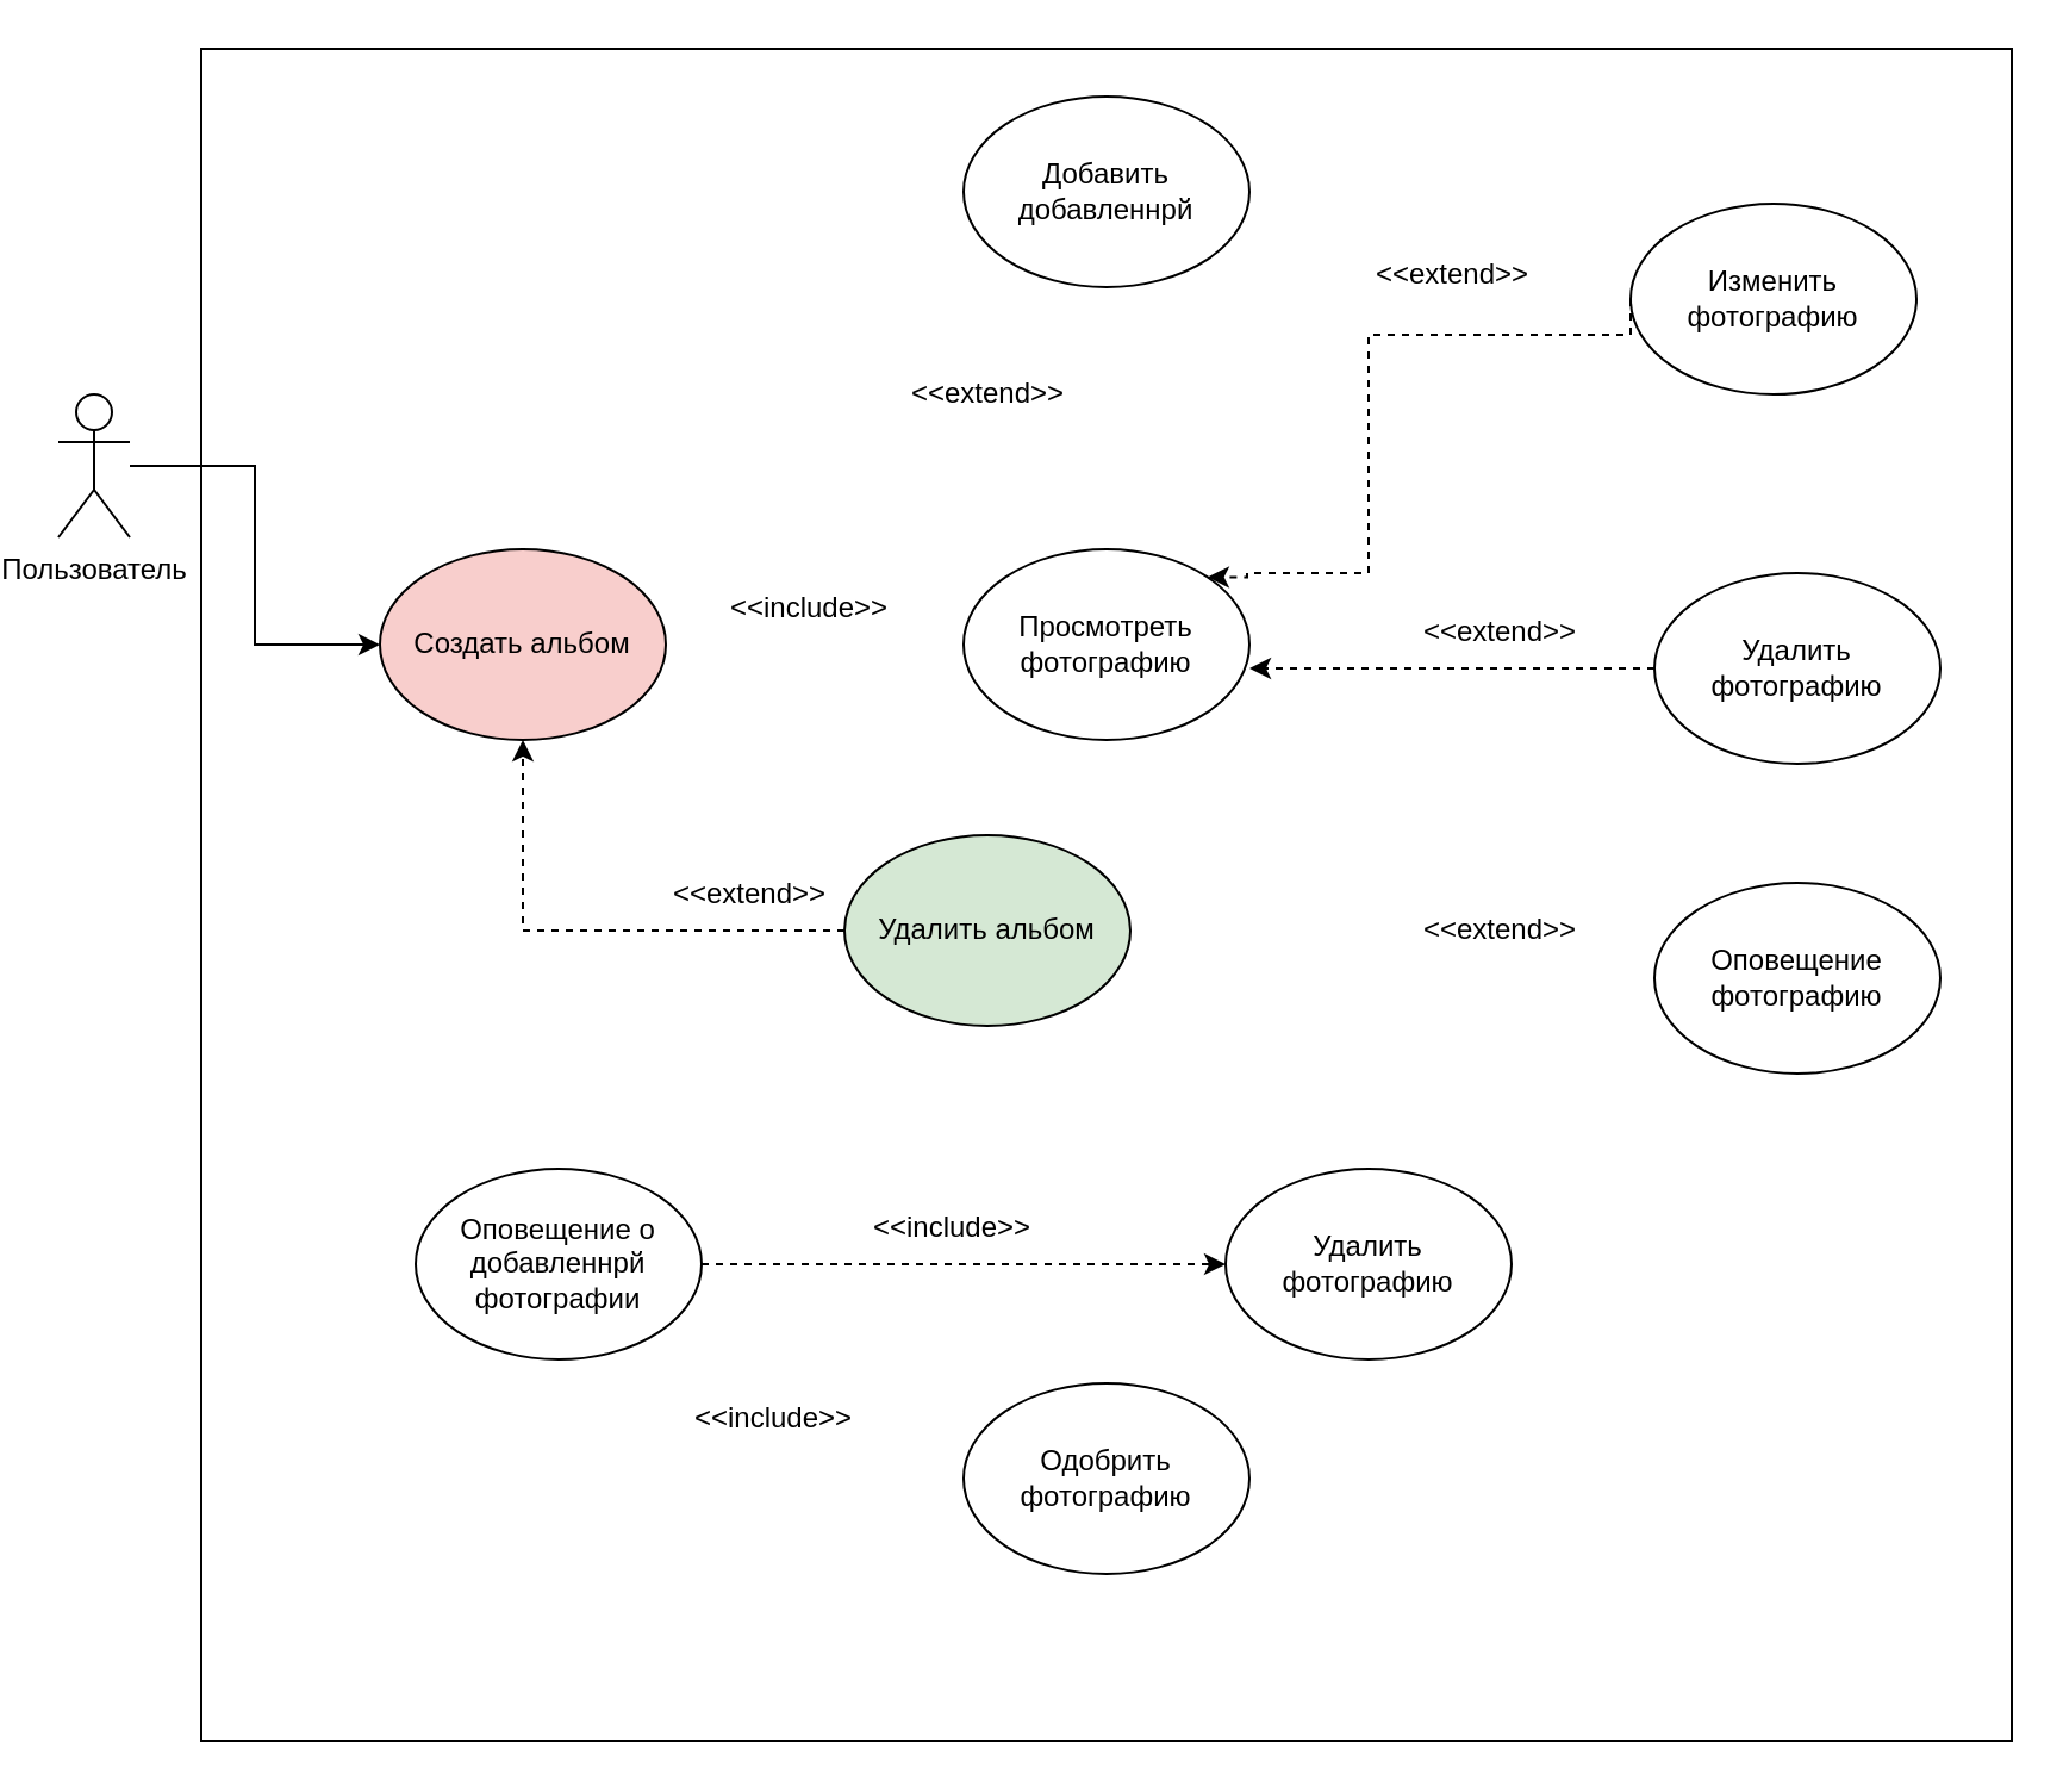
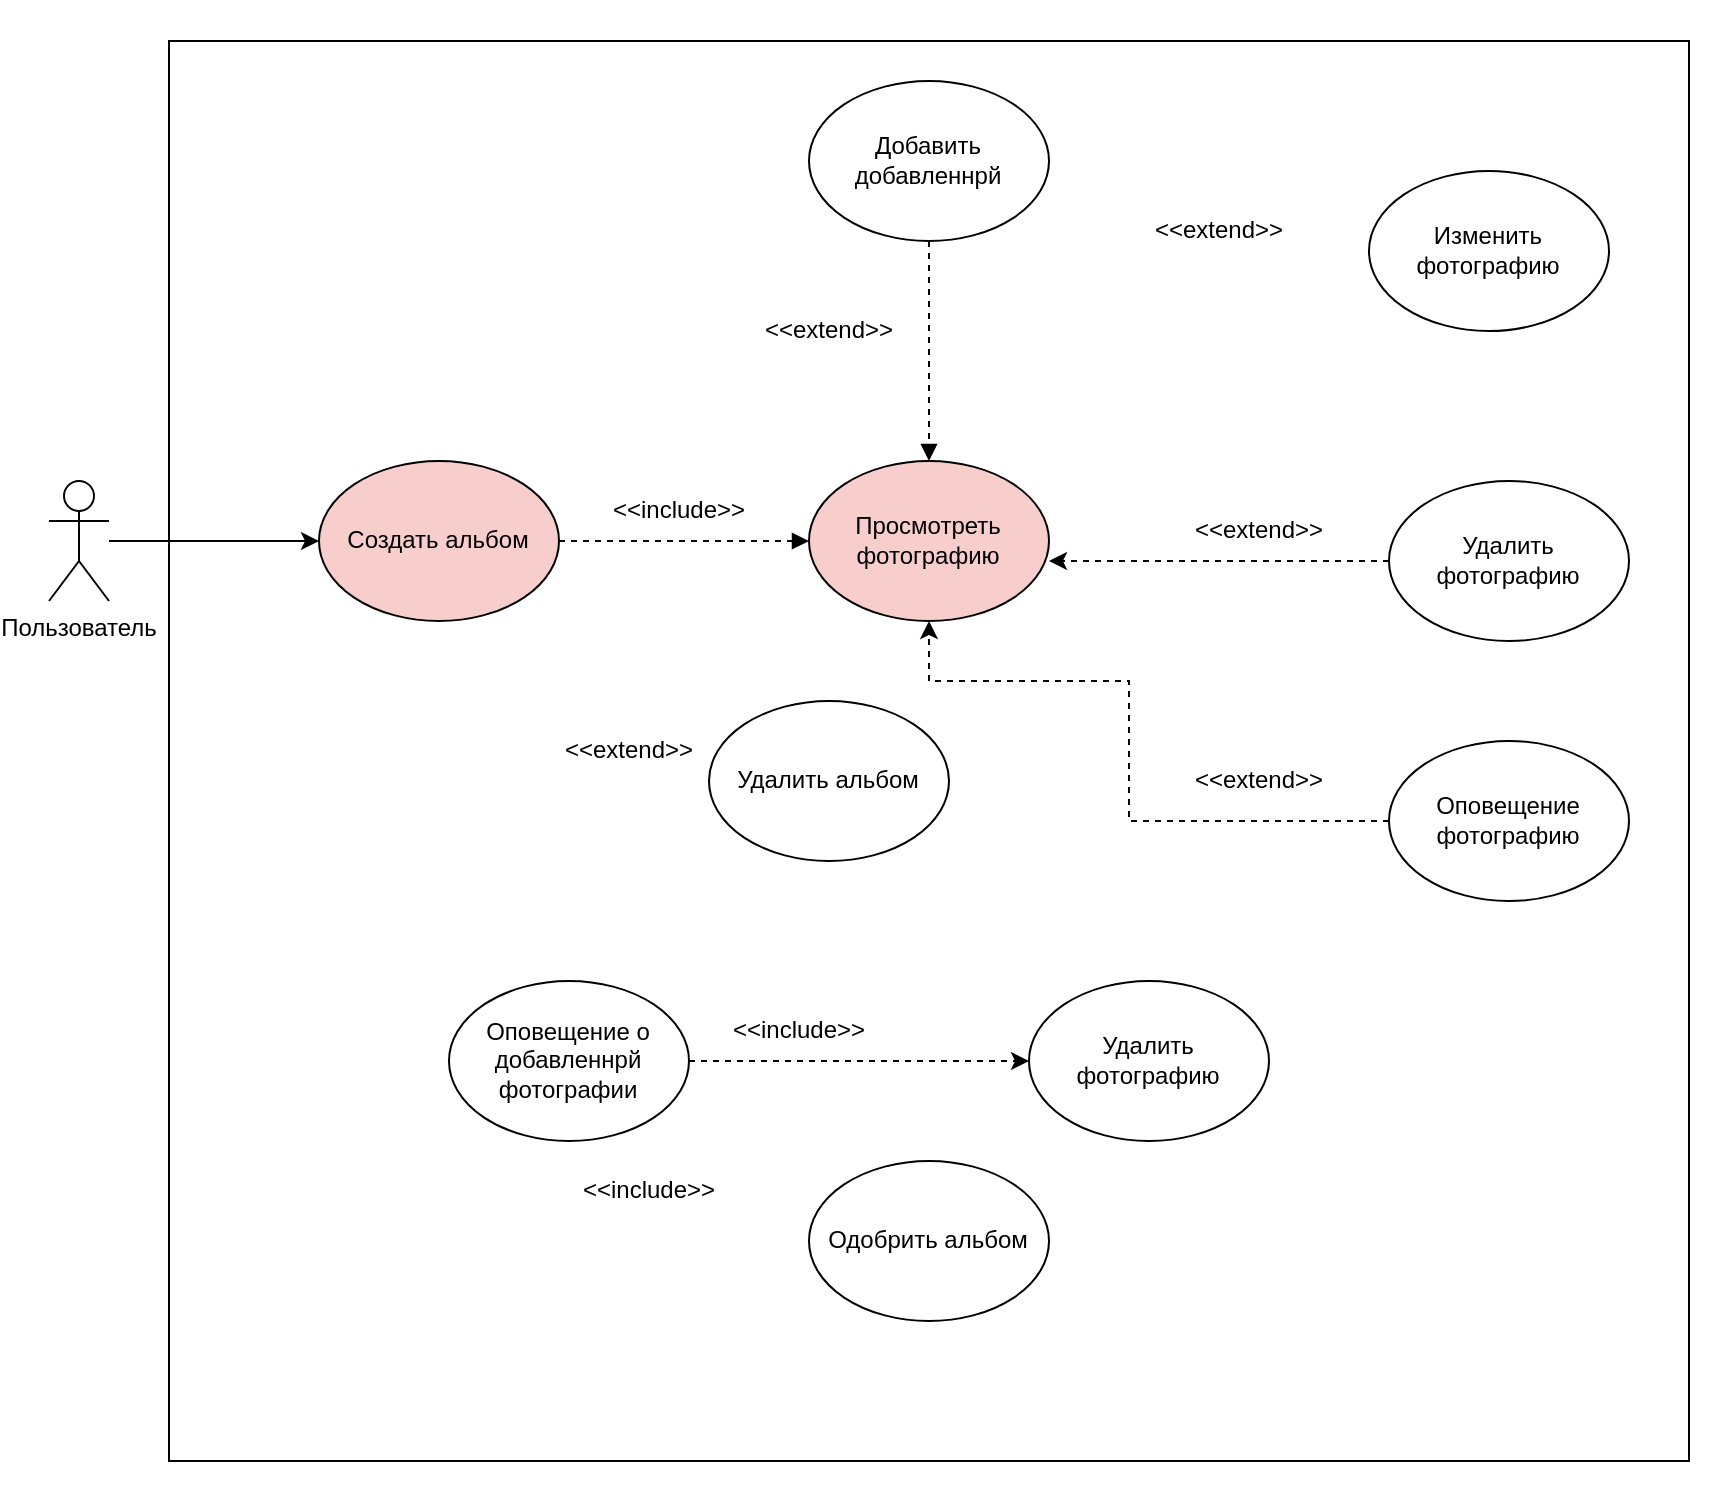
- <mxCell id="21" style="edgeStyle=orthogonalEdgeStyle;rounded=0;orthogonalLoop=1;jettySize=auto;html=1;entryX=1;entryY=0;entryDx=0;entryDy=0;exitX=0;exitY=0.5;exitDx=0;exitDy=0;dashed=1;" parent="1" source="7" target="19" edge="1"><mxGeometry relative="1" as="geometry"><Array as="points"><mxPoint x="570" y="140" /><mxPoint x="570" y="240" /><mxPoint x="519" y="240" /><mxPoint x="519" y="242" /></Array></mxGeometry></mxCell>
+ <mxCell id="5" style="edgeStyle=orthogonalEdgeStyle;rounded=0;orthogonalLoop=1;jettySize=auto;html=1;entryX=0.5;entryY=0;entryDx=0;entryDy=0;dashed=1;endArrow=block;endFill=1;" parent="1" source="6" target="19" edge="1"><mxGeometry relative="1" as="geometry" /></mxCell>
- <mxCell id="4" value="Пользователь" style="shape=umlActor;verticalLabelPosition=bottom;verticalAlign=top;html=1;outlineConnect=0;" parent="1" vertex="1"><mxGeometry x="20" y="165" width="30" height="60" as="geometry" /></mxCell>
+ <mxCell id="4" value="Пользователь" style="shape=umlActor;verticalLabelPosition=bottom;verticalAlign=top;html=1;outlineConnect=0;" parent="1" vertex="1"><mxGeometry x="20" y="240" width="30" height="60" as="geometry" /></mxCell>
+ <mxCell id="10" style="edgeStyle=orthogonalEdgeStyle;rounded=0;orthogonalLoop=1;jettySize=auto;html=1;entryX=0;entryY=0.5;entryDx=0;entryDy=0;dashed=1;endArrow=block;endFill=1;" parent="1" source="11" target="19" edge="1"><mxGeometry relative="1" as="geometry" /></mxCell>
- <mxCell id="19" value="Просмотреть фотографию" style="ellipse;whiteSpace=wrap;html=1;" parent="1" vertex="1"><mxGeometry x="400" y="230" width="120" height="80" as="geometry" /></mxCell>
+ <mxCell id="19" value="Просмотреть фотографию" style="ellipse;whiteSpace=wrap;html=1;fillColor=#f8cecc;" parent="1" vertex="1"><mxGeometry x="400" y="230" width="120" height="80" as="geometry" /></mxCell>
+ <mxCell id="20" style="edgeStyle=orthogonalEdgeStyle;rounded=0;orthogonalLoop=1;jettySize=auto;html=1;entryX=0.5;entryY=1;entryDx=0;entryDy=0;dashed=1;" parent="1" source="14" target="19" edge="1"><mxGeometry relative="1" as="geometry"><Array as="points"><mxPoint x="560" y="410" /><mxPoint x="560" y="340" /><mxPoint x="460" y="340" /></Array></mxGeometry></mxCell>
- <mxCell id="12" style="edgeStyle=orthogonalEdgeStyle;rounded=0;orthogonalLoop=1;jettySize=auto;html=1;entryX=0.5;entryY=1;entryDx=0;entryDy=0;dashed=1;" parent="1" source="13" target="11" edge="1"><mxGeometry relative="1" as="geometry" /></mxCell>
- <mxCell id="13" value="Удалить альбом" style="ellipse;whiteSpace=wrap;html=1;fillColor=#d5e8d4;" parent="1" vertex="1"><mxGeometry x="350" y="350" width="120" height="80" as="geometry" /></mxCell>
+ <mxCell id="13" value="Удалить альбом" style="ellipse;whiteSpace=wrap;html=1;" parent="1" vertex="1"><mxGeometry x="350" y="350" width="120" height="80" as="geometry" /></mxCell>
- <mxCell id="16" value="Оповещение о добавленнрй фотографии" style="ellipse;whiteSpace=wrap;html=1;" parent="1" vertex="1"><mxGeometry x="170" y="490" width="120" height="80" as="geometry" /></mxCell>
+ <mxCell id="16" value="Оповещение о добавленнрй фотографии" style="ellipse;whiteSpace=wrap;html=1;" parent="1" vertex="1"><mxGeometry x="220" y="490" width="120" height="80" as="geometry" /></mxCell>
- <mxCell id="17" value="Одобрить фотографию" style="ellipse;whiteSpace=wrap;html=1;" parent="1" vertex="1"><mxGeometry x="400" y="580" width="120" height="80" as="geometry" /></mxCell>
+ <mxCell id="17" value="Одобрить альбом" style="ellipse;whiteSpace=wrap;html=1;" parent="1" vertex="1"><mxGeometry x="400" y="580" width="120" height="80" as="geometry" /></mxCell>
